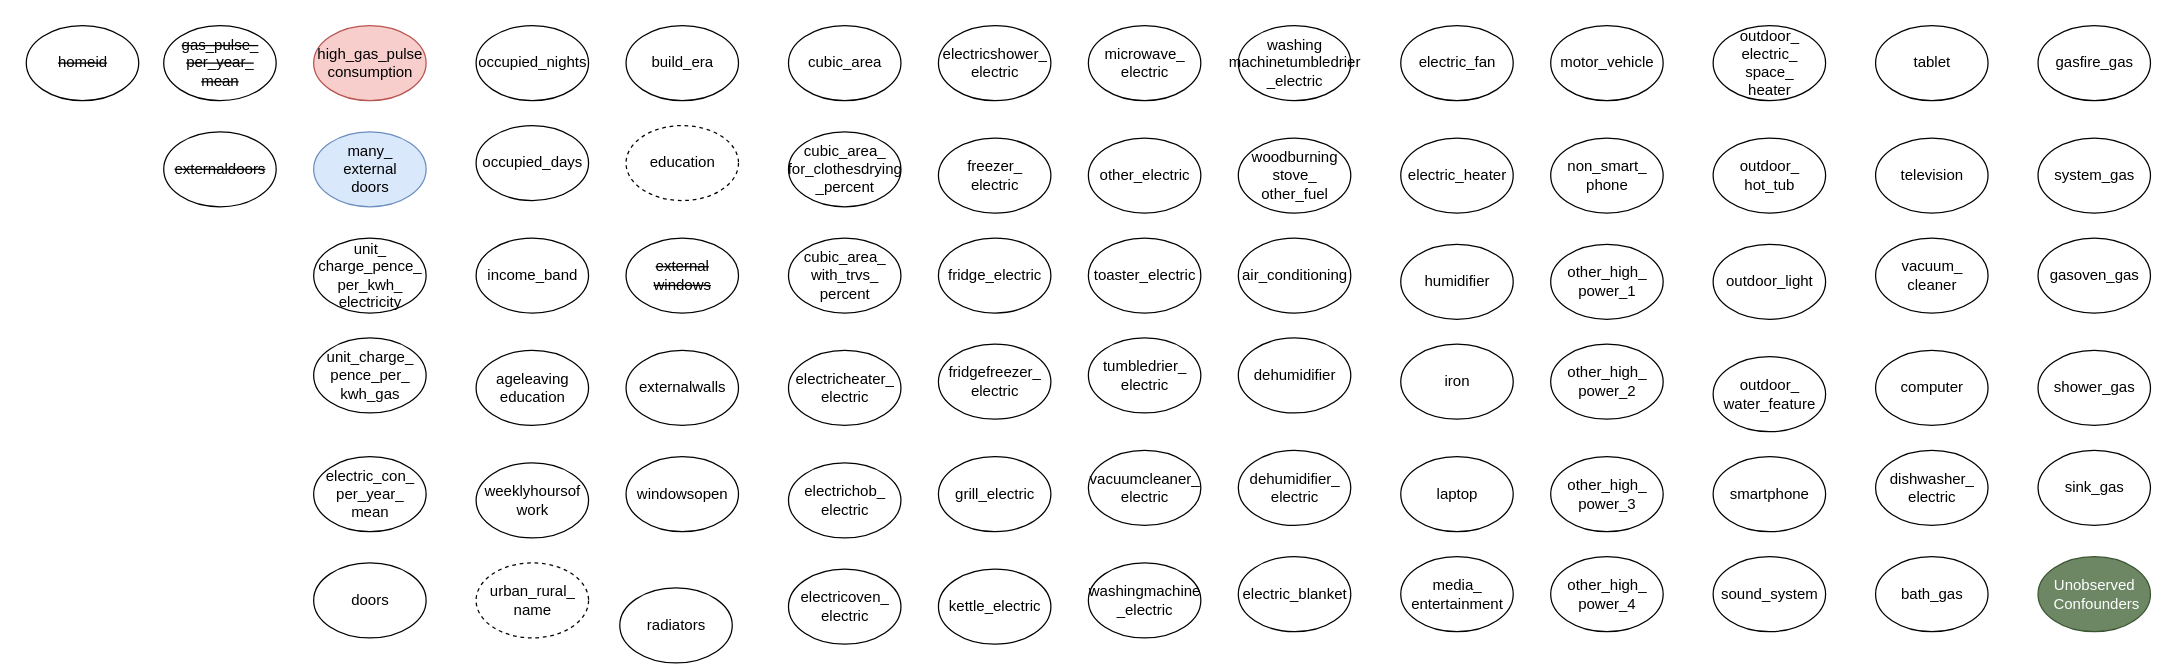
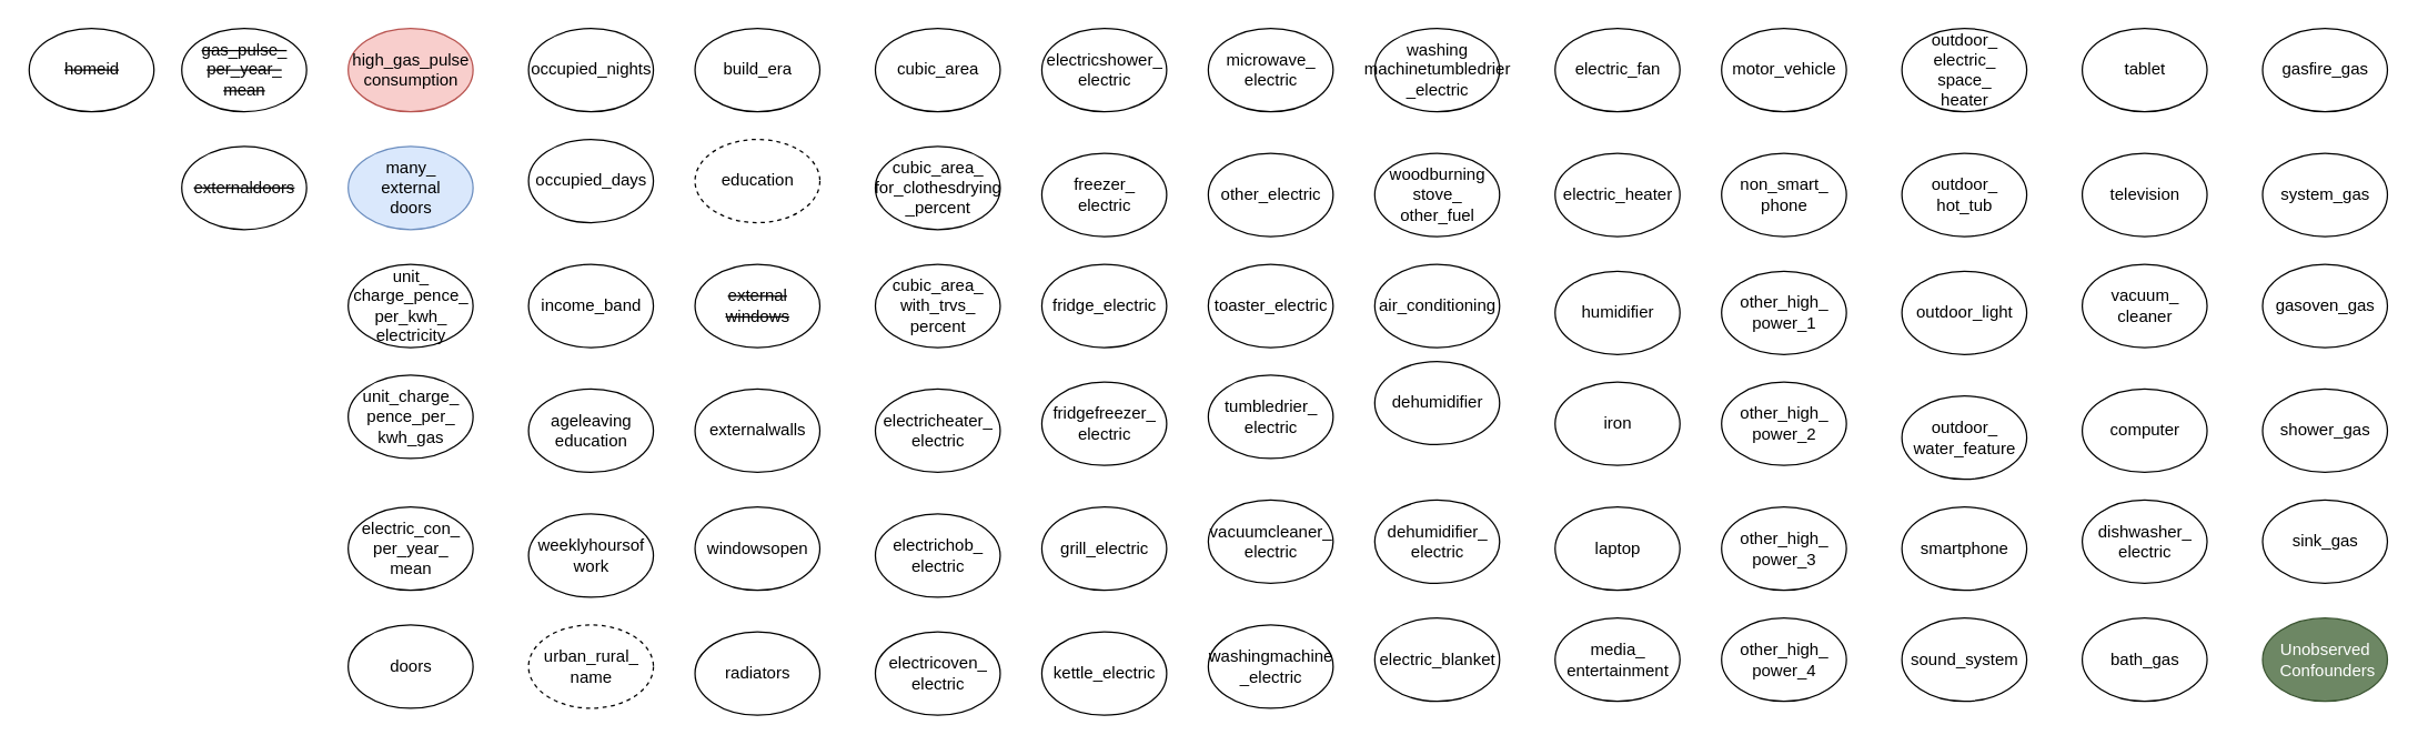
- <mxCell id="15" value="dehumidifier" style="ellipse;html=1;shadow=0;sketch=0;overflow=visible;" parent="1" vertex="1"><mxGeometry x="990" y="270" width="90" height="60" as="geometry" /></mxCell>
+ <mxCell id="15" value="dehumidifier" style="ellipse;html=1;shadow=0;sketch=0;overflow=visible;" parent="1" vertex="1"><mxGeometry x="990" y="260" width="90" height="60" as="geometry" /></mxCell>
- <mxCell id="14" value="radiators" style="ellipse;html=1;shadow=0;sketch=0;overflow=visible;" parent="1" vertex="1"><mxGeometry x="495" y="470" width="90" height="60" as="geometry" /></mxCell>
+ <mxCell id="14" value="radiators" style="ellipse;html=1;shadow=0;sketch=0;overflow=visible;" parent="1" vertex="1"><mxGeometry x="500" y="455" width="90" height="60" as="geometry" /></mxCell>
